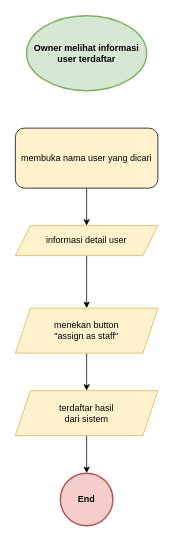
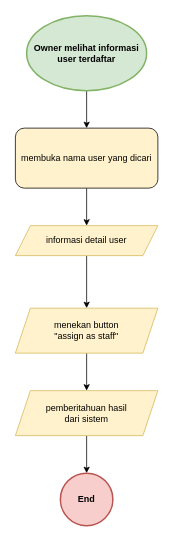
+ <mxCell id="2" value="" style="edgeStyle=orthogonalEdgeStyle;rounded=0;orthogonalLoop=1;jettySize=auto;html=1;" parent="1" source="3" target="5" edge="1"><mxGeometry relative="1" as="geometry" /></mxCell>
- <mxCell id="11" value="terdaftar hasil&lt;br&gt;dari sistem" style="shape=parallelogram;perimeter=parallelogramPerimeter;whiteSpace=wrap;html=1;fixedSize=1;fillColor=#fff2cc;strokeColor=#d6b656;" parent="1" vertex="1"><mxGeometry x="20" y="520" width="190" height="60" as="geometry" /></mxCell>
+ <mxCell id="11" value="pemberitahuan hasil&lt;br&gt;dari sistem" style="shape=parallelogram;perimeter=parallelogramPerimeter;whiteSpace=wrap;html=1;fixedSize=1;fillColor=#fff2cc;strokeColor=#d6b656;" parent="1" vertex="1"><mxGeometry x="20" y="520" width="190" height="60" as="geometry" /></mxCell>
